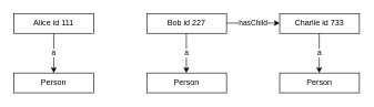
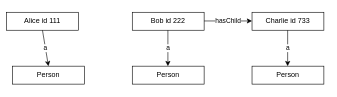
- <mxCell id="2" value="Alice id 111" style="rounded=0;whiteSpace=wrap;html=1;fillColor=none;" vertex="1" parent="1"><mxGeometry x="20" y="20" width="120" height="30" as="geometry" /></mxCell>
+ <mxCell id="2" value="Alice id 111" style="rounded=0;whiteSpace=wrap;html=1;fillColor=none;" vertex="1" parent="1"><mxGeometry x="10" y="20" width="120" height="30" as="geometry" /></mxCell>
- <mxCell id="4" value="Bob id 227" style="rounded=0;whiteSpace=wrap;html=1;fillColor=none;" vertex="1" parent="1"><mxGeometry x="220" y="20" width="120" height="30" as="geometry" /></mxCell>
+ <mxCell id="4" value="Bob id 222" style="rounded=0;whiteSpace=wrap;html=1;fillColor=none;" vertex="1" parent="1"><mxGeometry x="220" y="20" width="120" height="30" as="geometry" /></mxCell>
